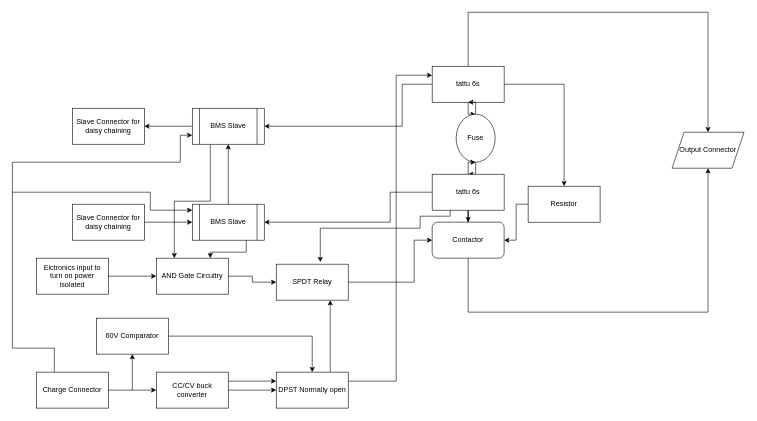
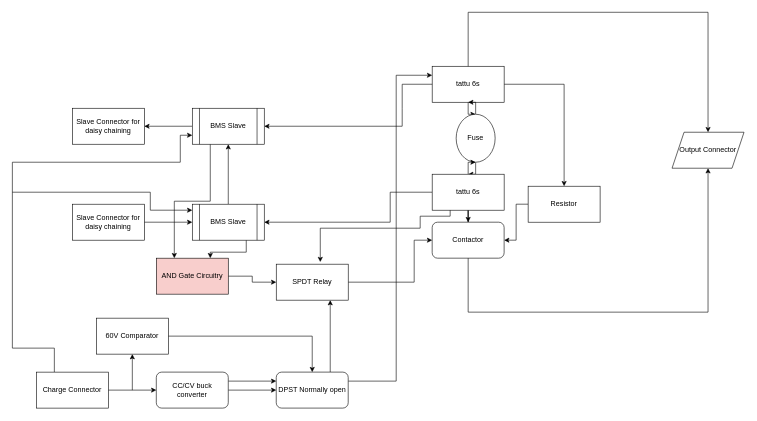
- <mxCell id="29" value="Elctronics input to turn on power isolated" style="rounded=0;whiteSpace=wrap;html=1;" vertex="1" parent="1"><mxGeometry x="60" y="430" width="120" height="60" as="geometry" /></mxCell>
- <mxCell id="28" value="" style="edgeStyle=orthogonalEdgeStyle;rounded=0;orthogonalLoop=1;jettySize=auto;html=1;" edge="1" parent="1" source="29" target="27"><mxGeometry relative="1" as="geometry" /></mxCell>
- <mxCell id="27" value="AND Gate Circuitry" style="rounded=0;whiteSpace=wrap;html=1;" vertex="1" parent="1"><mxGeometry x="260" y="430" width="120" height="60" as="geometry" /></mxCell>
+ <mxCell id="27" value="AND Gate Circuitry" style="rounded=0;whiteSpace=wrap;html=1;fillColor=#f8cecc;" vertex="1" parent="1"><mxGeometry x="260" y="430" width="120" height="60" as="geometry" /></mxCell>
- <mxCell id="35" value="CC/CV buck converter" style="rounded=0;whiteSpace=wrap;html=1;" vertex="1" parent="1"><mxGeometry x="260" y="620" width="120" height="60" as="geometry" /></mxCell>
+ <mxCell id="35" value="CC/CV buck converter" style="whiteSpace=wrap;html=1;rounded=1;" vertex="1" parent="1"><mxGeometry x="260" y="620" width="120" height="60" as="geometry" /></mxCell>
- <mxCell id="38" value="DPST Normally open" style="rounded=0;whiteSpace=wrap;html=1;" vertex="1" parent="1"><mxGeometry x="460" y="620" width="120" height="60" as="geometry" /></mxCell>
+ <mxCell id="38" value="DPST Normally open" style="whiteSpace=wrap;html=1;rounded=1;" vertex="1" parent="1"><mxGeometry x="460" y="620" width="120" height="60" as="geometry" /></mxCell>
